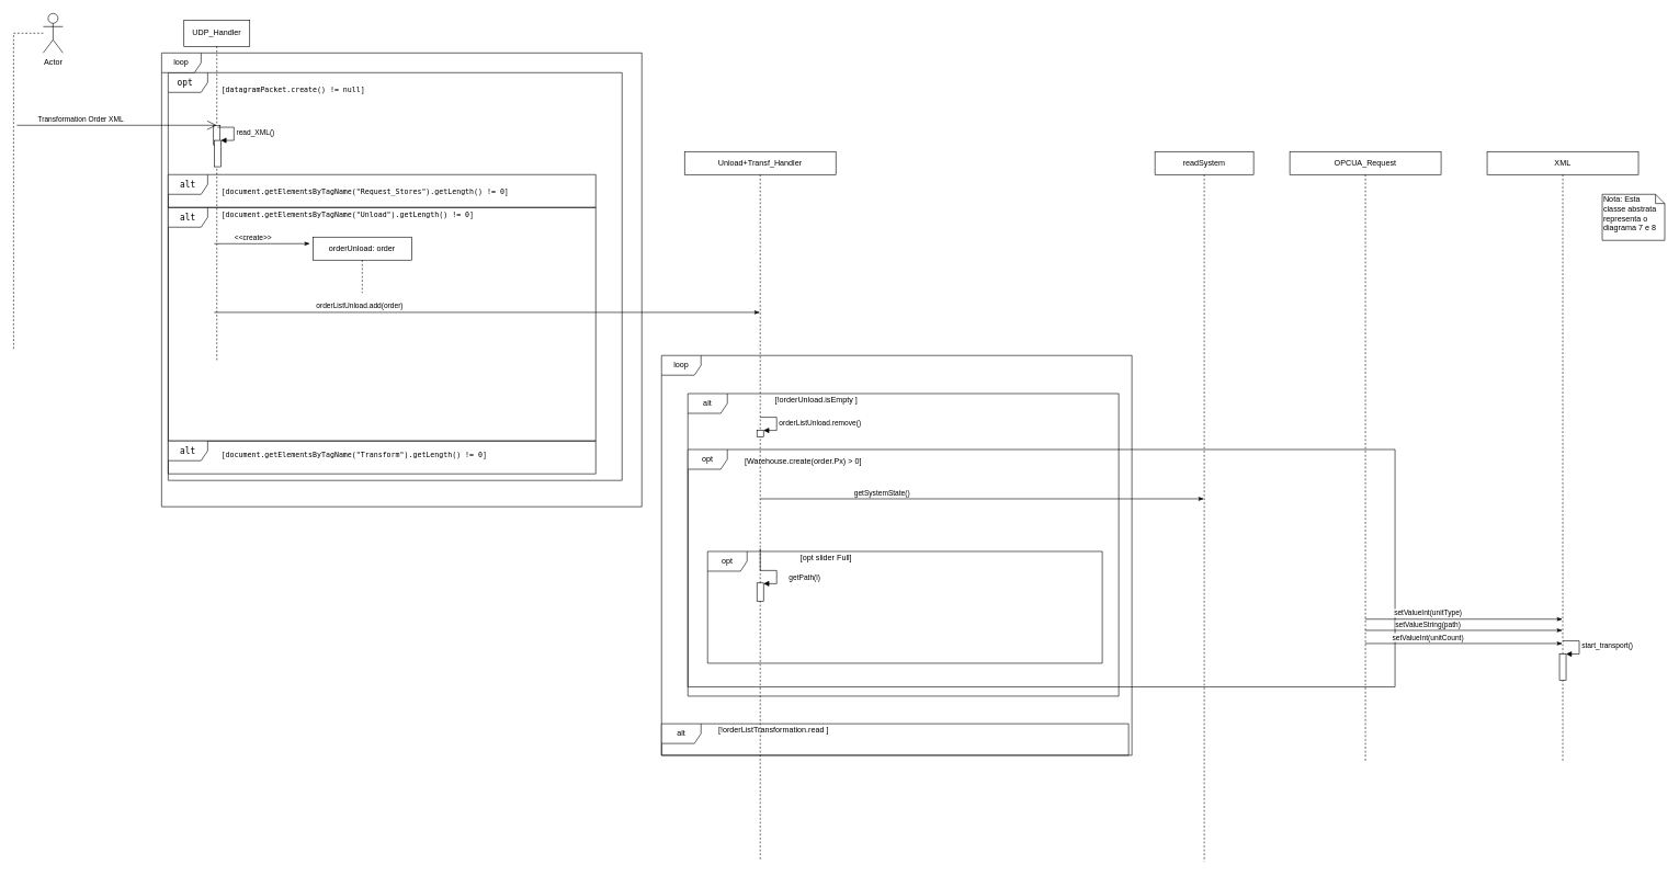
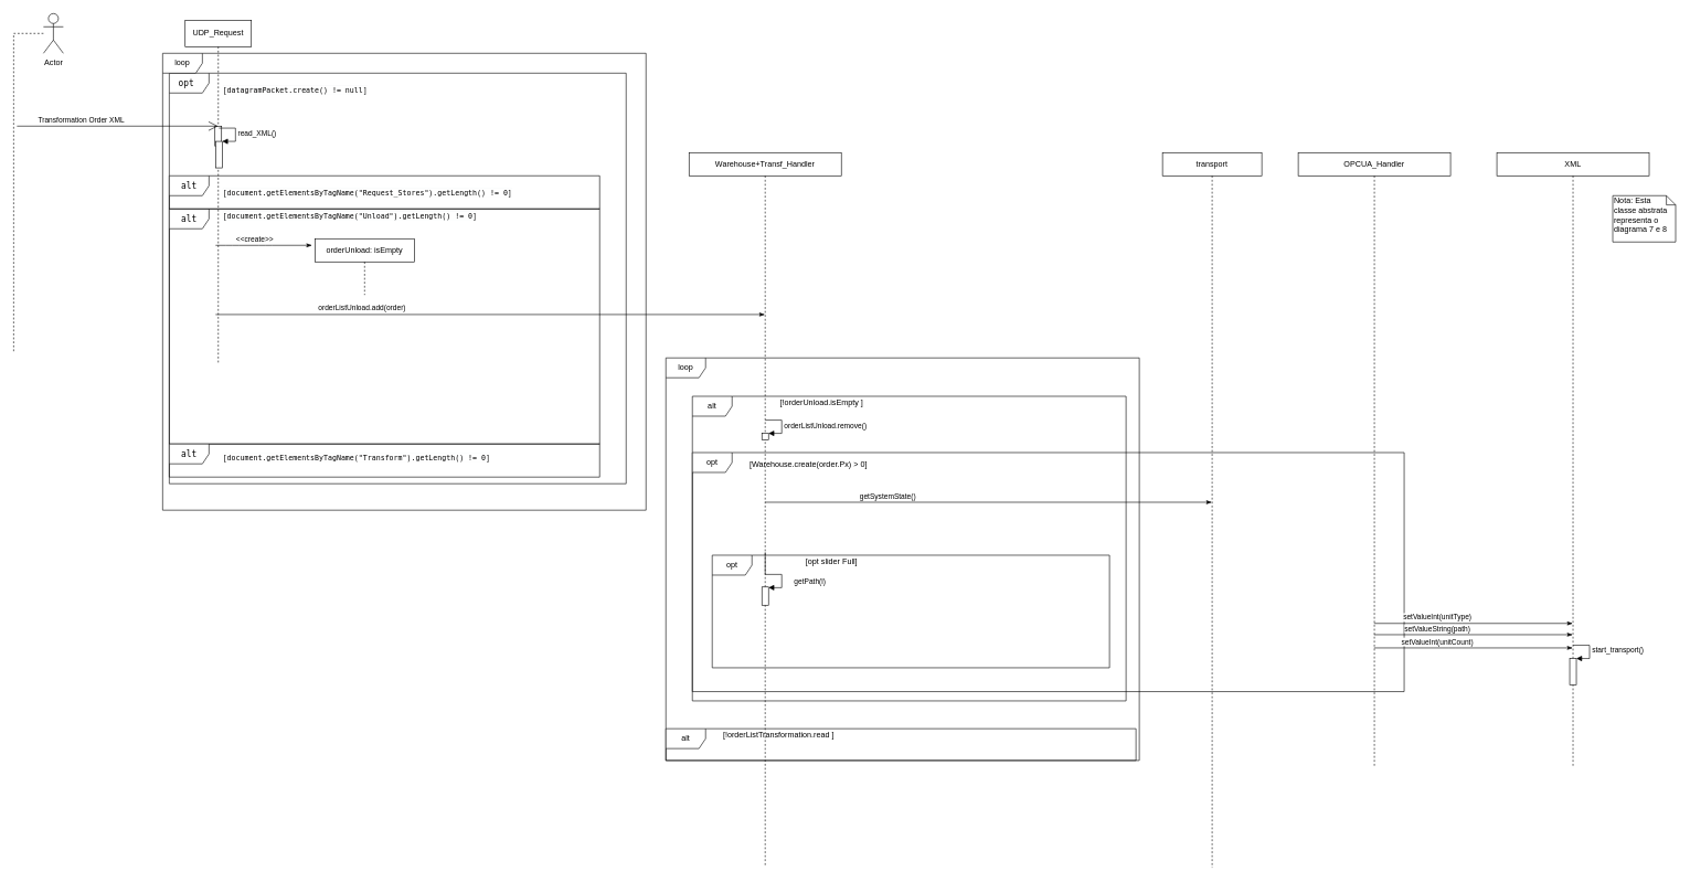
- <mxCell id="14" value="UDP_Handler" style="shape=umlLifeline;perimeter=lifelinePerimeter;whiteSpace=wrap;html=1;container=1;collapsible=0;recursiveResize=0;outlineConnect=0;" parent="1" vertex="1"><mxGeometry x="279" y="30" width="100" height="520" as="geometry" /></mxCell>
+ <mxCell id="14" value="UDP_Request" style="shape=umlLifeline;perimeter=lifelinePerimeter;whiteSpace=wrap;html=1;container=1;collapsible=0;recursiveResize=0;outlineConnect=0;" parent="1" vertex="1"><mxGeometry x="279" y="30" width="100" height="520" as="geometry" /></mxCell>
- <mxCell id="22" value="Unload+Transf_Handler" style="shape=umlLifeline;perimeter=lifelinePerimeter;whiteSpace=wrap;html=1;container=1;collapsible=0;recursiveResize=0;outlineConnect=0;size=35;" parent="1" vertex="1"><mxGeometry x="1040" y="230" width="230" height="1078" as="geometry" /></mxCell>
+ <mxCell id="22" value="Warehouse+Transf_Handler" style="shape=umlLifeline;perimeter=lifelinePerimeter;whiteSpace=wrap;html=1;container=1;collapsible=0;recursiveResize=0;outlineConnect=0;size=35;" parent="1" vertex="1"><mxGeometry x="1040" y="230" width="230" height="1078" as="geometry" /></mxCell>
- <mxCell id="44" value="readSystem" style="shape=umlLifeline;perimeter=lifelinePerimeter;whiteSpace=wrap;html=1;container=1;collapsible=0;recursiveResize=0;outlineConnect=0;size=35;" parent="1" vertex="1"><mxGeometry x="1755" y="230" width="150" height="1080" as="geometry" /></mxCell>
+ <mxCell id="44" value="transport" style="shape=umlLifeline;perimeter=lifelinePerimeter;whiteSpace=wrap;html=1;container=1;collapsible=0;recursiveResize=0;outlineConnect=0;size=35;" parent="1" vertex="1"><mxGeometry x="1755" y="230" width="150" height="1080" as="geometry" /></mxCell>
- <mxCell id="32" value="OPCUA_Request" style="shape=umlLifeline;perimeter=lifelinePerimeter;whiteSpace=wrap;html=1;container=1;collapsible=0;recursiveResize=0;outlineConnect=0;size=35;" parent="1" vertex="1"><mxGeometry x="1960" y="230" width="230" height="928" as="geometry" /></mxCell>
+ <mxCell id="32" value="OPCUA_Handler" style="shape=umlLifeline;perimeter=lifelinePerimeter;whiteSpace=wrap;html=1;container=1;collapsible=0;recursiveResize=0;outlineConnect=0;size=35;" parent="1" vertex="1"><mxGeometry x="1960" y="230" width="230" height="928" as="geometry" /></mxCell>
- <mxCell id="21" value="orderUnload: order" style="shape=umlLifeline;perimeter=lifelinePerimeter;whiteSpace=wrap;html=1;container=1;collapsible=0;recursiveResize=0;outlineConnect=0;size=35;" parent="1" vertex="1"><mxGeometry x="475" y="360" width="150" height="85" as="geometry" /></mxCell>
+ <mxCell id="21" value="orderUnload: isEmpty" style="shape=umlLifeline;perimeter=lifelinePerimeter;whiteSpace=wrap;html=1;container=1;collapsible=0;recursiveResize=0;outlineConnect=0;size=35;" parent="1" vertex="1"><mxGeometry x="475" y="360" width="150" height="85" as="geometry" /></mxCell>
